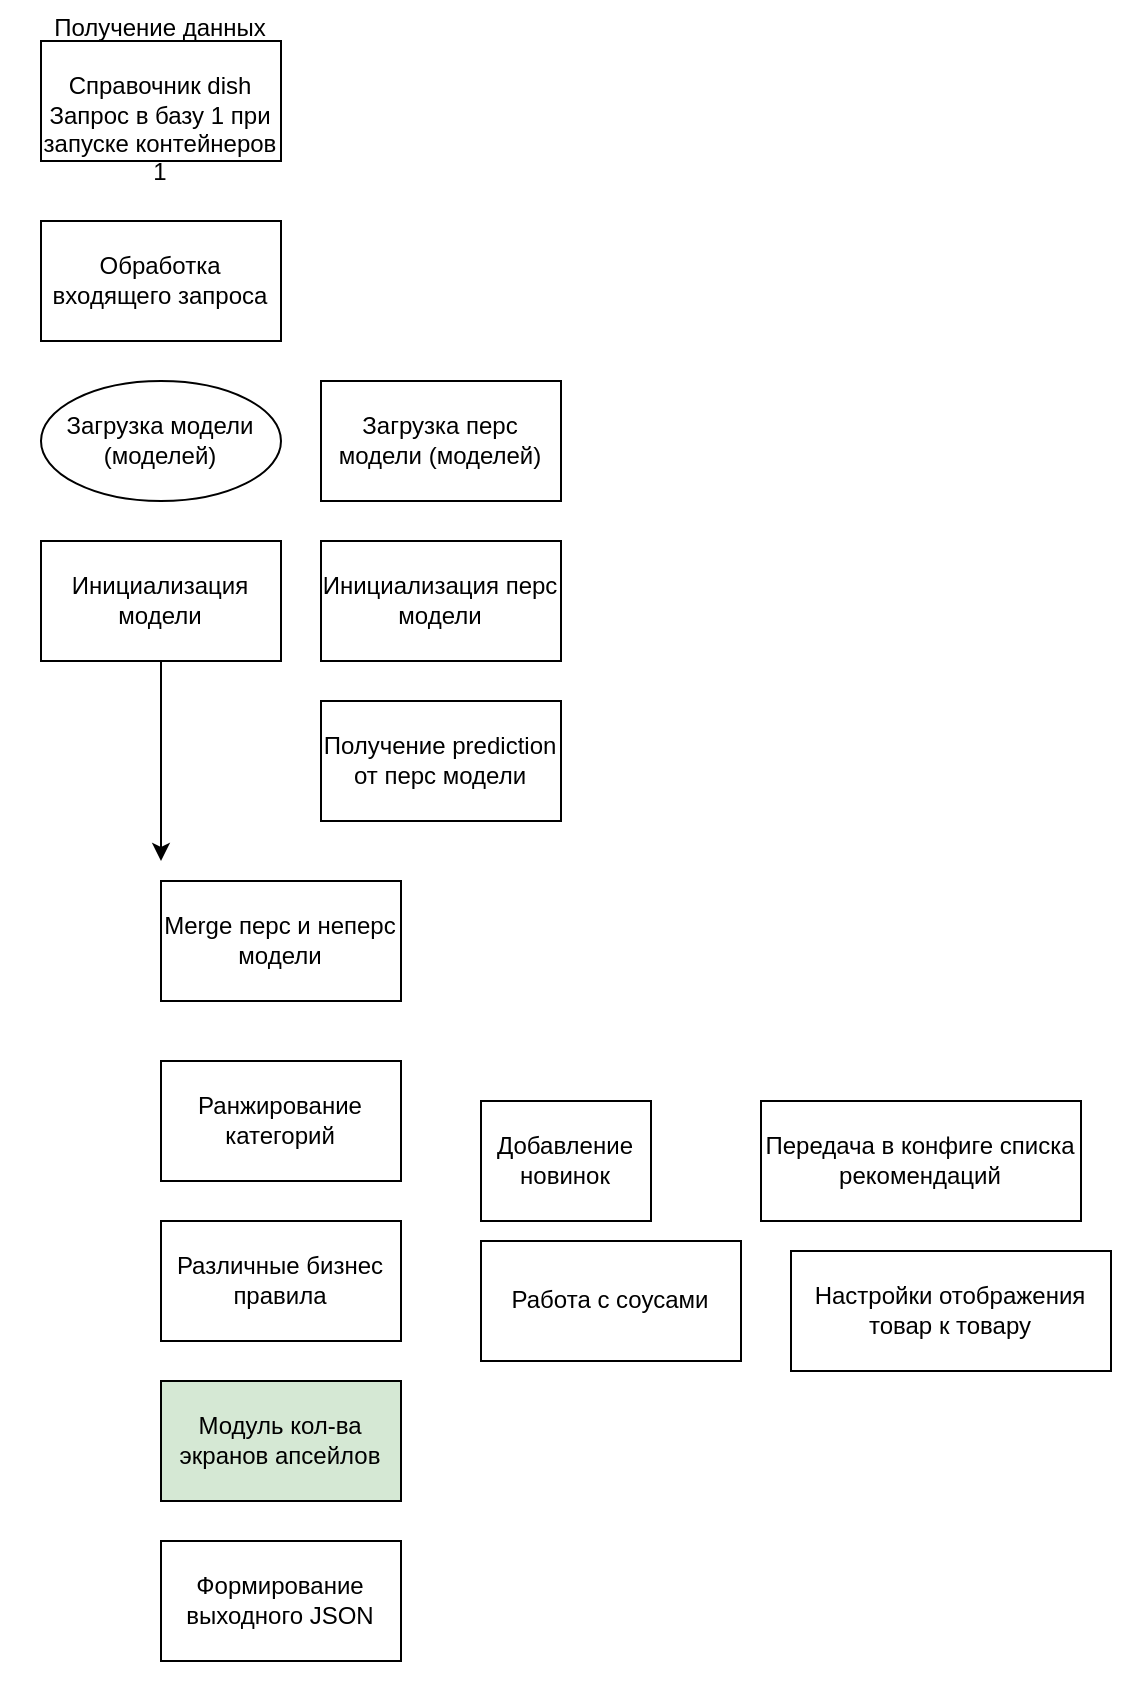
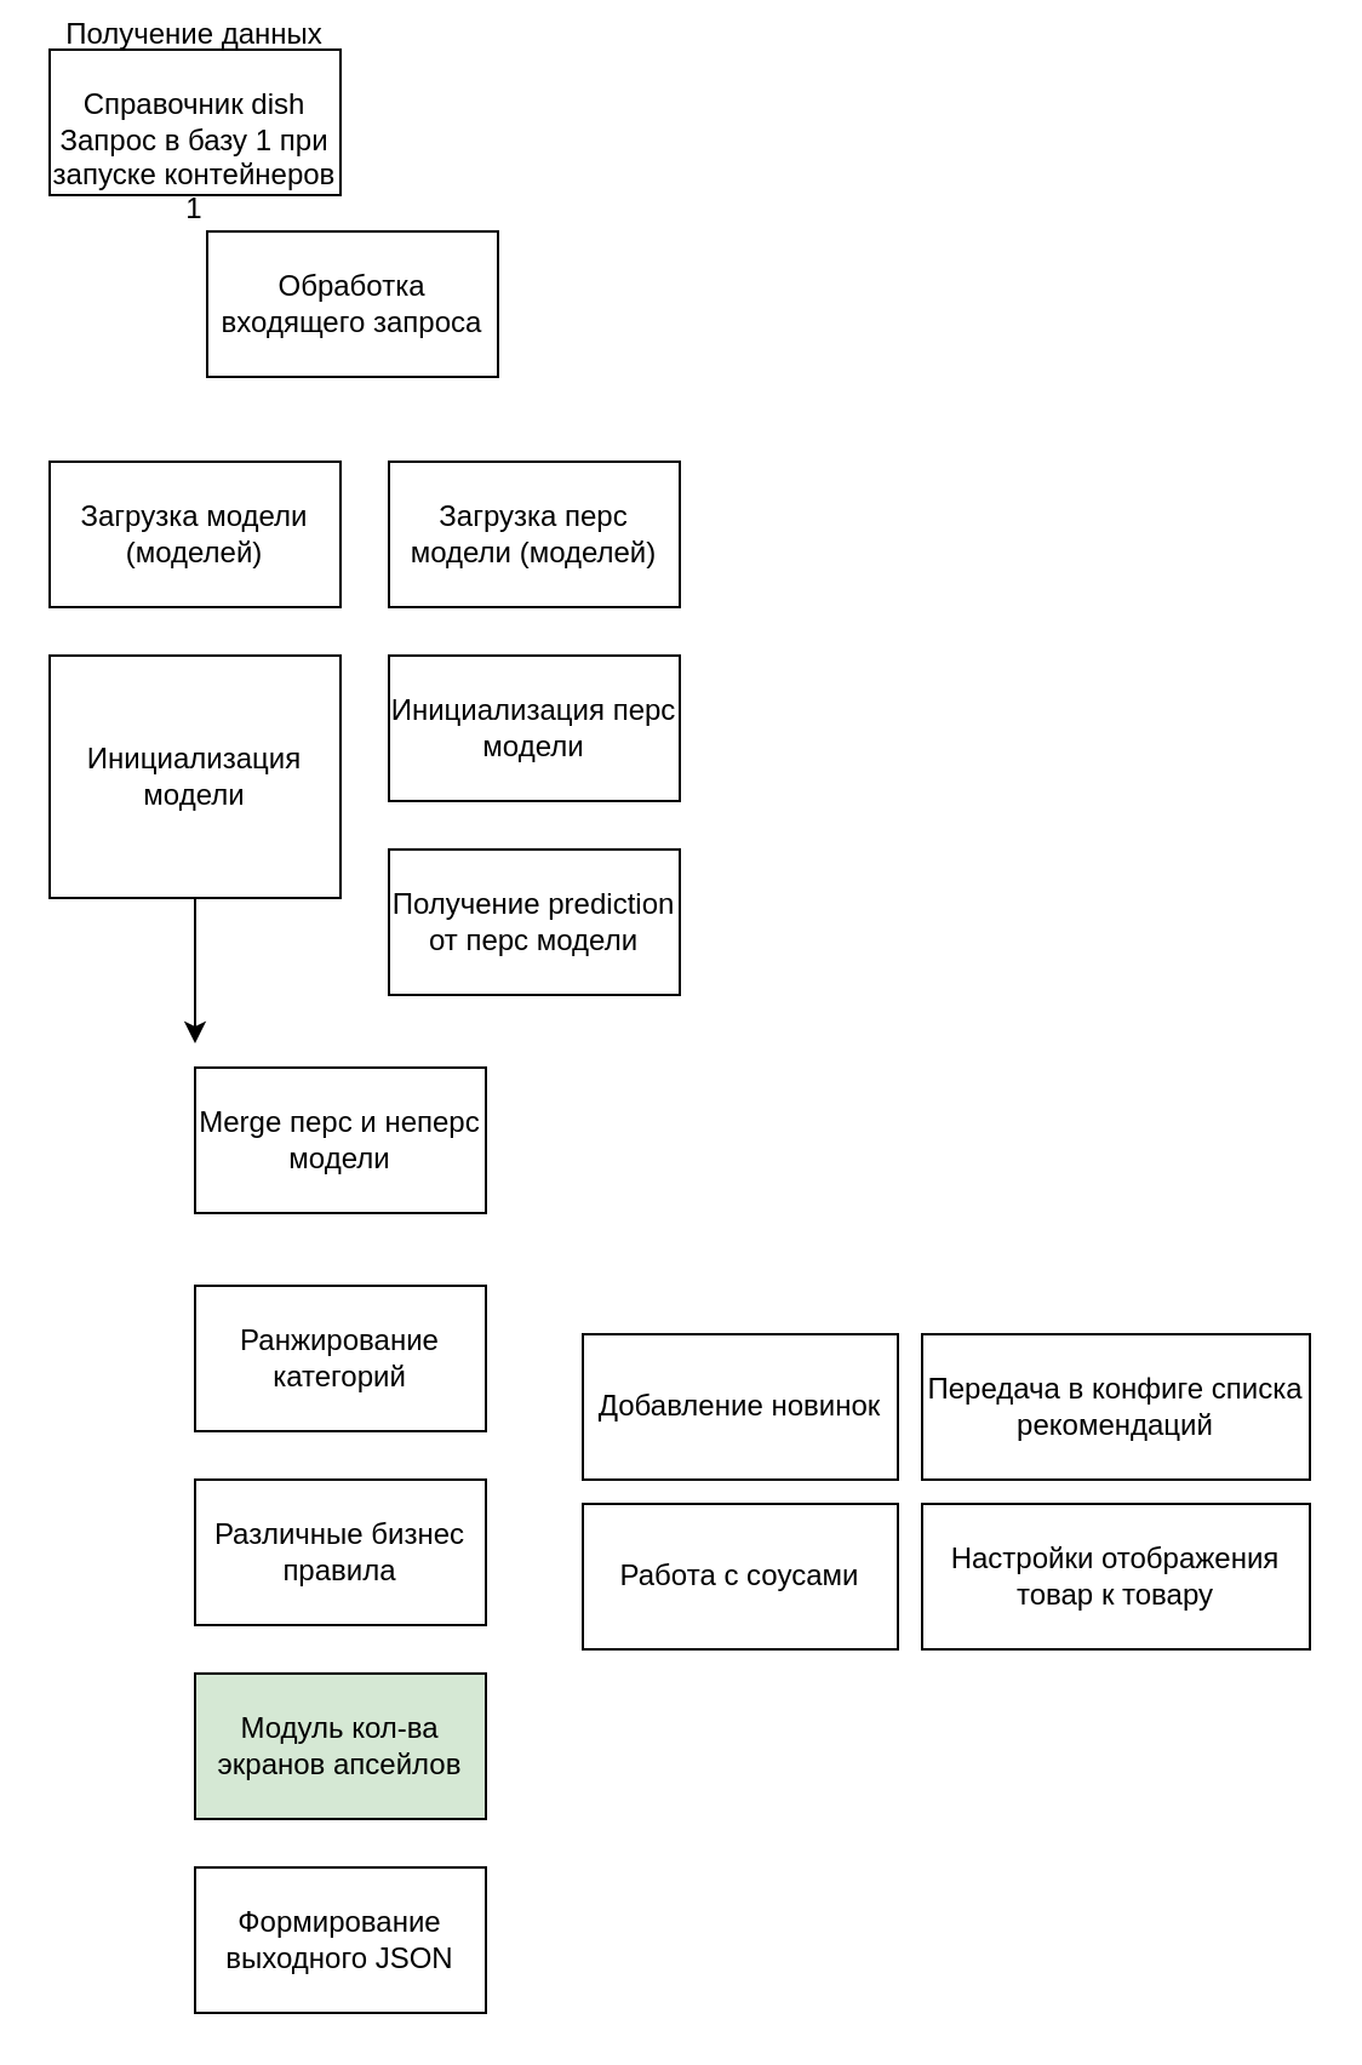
- <mxCell id="3" value="Обработка входящего запроса" style="rounded=0;whiteSpace=wrap;html=1;" parent="1" vertex="1"><mxGeometry x="20" y="110" width="120" height="60" as="geometry" /></mxCell>
+ <mxCell id="3" value="Обработка входящего запроса" style="rounded=0;whiteSpace=wrap;html=1;" parent="1" vertex="1"><mxGeometry x="85" y="95" width="120" height="60" as="geometry" /></mxCell>
- <mxCell id="5" value="Загрузка модели (моделей)" style="ellipse;whiteSpace=wrap;html=1;" parent="1" vertex="1"><mxGeometry x="20" y="190" width="120" height="60" as="geometry" /></mxCell>
+ <mxCell id="5" value="Загрузка модели (моделей)" style="rounded=0;whiteSpace=wrap;html=1;" parent="1" vertex="1"><mxGeometry x="20" y="190" width="120" height="60" as="geometry" /></mxCell>
- <mxCell id="7" value="Инициализация модели" style="rounded=0;whiteSpace=wrap;html=1;" parent="1" vertex="1"><mxGeometry x="20" y="270" width="120" height="60" as="geometry" /></mxCell>
+ <mxCell id="7" value="Инициализация модели" style="rounded=0;whiteSpace=wrap;html=1;" parent="1" vertex="1"><mxGeometry x="20" y="270" width="120" height="100" as="geometry" /></mxCell>
- <mxCell id="9" value="Добавление новинок" style="rounded=0;whiteSpace=wrap;html=1;" parent="1" vertex="1"><mxGeometry x="240" y="550" width="85" height="60" as="geometry" /></mxCell>
+ <mxCell id="9" value="Добавление новинок" style="rounded=0;whiteSpace=wrap;html=1;" parent="1" vertex="1"><mxGeometry x="240" y="550" width="130" height="60" as="geometry" /></mxCell>
- <mxCell id="13" value="Настройки отображения товар к товару" style="rounded=0;whiteSpace=wrap;html=1;" parent="1" vertex="1"><mxGeometry x="395" y="625" width="160" height="60" as="geometry" /></mxCell>
+ <mxCell id="13" value="Настройки отображения товар к товару" style="rounded=0;whiteSpace=wrap;html=1;" parent="1" vertex="1"><mxGeometry x="380" y="620" width="160" height="60" as="geometry" /></mxCell>
